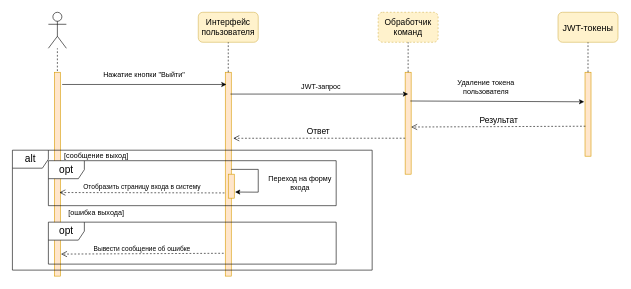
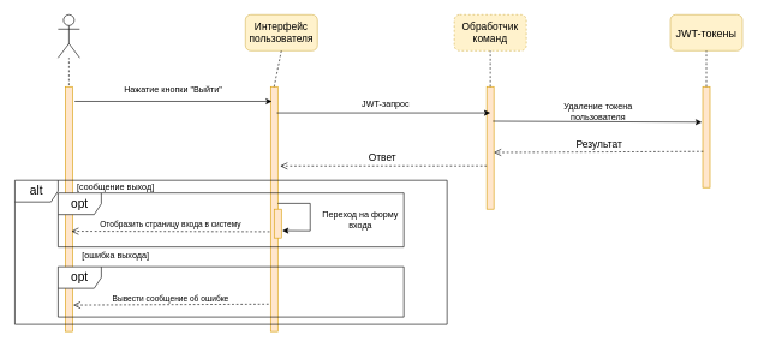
- <mxCell id="3" value="&lt;font style=&quot;font-size: 14px;&quot;&gt;Интерфейс пользователя&lt;/font&gt;" style="rounded=1;whiteSpace=wrap;html=1;fillColor=#fff2cc;strokeColor=#d6b656;" vertex="1" parent="1"><mxGeometry x="330" y="20" width="100" height="50" as="geometry" /></mxCell>
+ <mxCell id="3" value="&lt;font style=&quot;font-size: 14px;&quot;&gt;Интерфейс пользователя&lt;/font&gt;" style="rounded=1;whiteSpace=wrap;html=1;fillColor=#fff2cc;strokeColor=#d6b656;" vertex="1" parent="1"><mxGeometry x="340" y="20" width="100" height="50" as="geometry" /></mxCell>
- <mxCell id="19" value="Удаление токена пользователя" style="text;strokeColor=none;align=center;fillColor=none;html=1;verticalAlign=middle;whiteSpace=wrap;rounded=0;" vertex="1" parent="1"><mxGeometry x="730" y="130" width="160" height="30" as="geometry" /></mxCell>
+ <mxCell id="19" value="Удаление токена пользователя" style="text;strokeColor=none;align=center;fillColor=none;html=1;verticalAlign=middle;whiteSpace=wrap;rounded=0;" vertex="1" parent="1"><mxGeometry x="750" y="140" width="160" height="30" as="geometry" /></mxCell>
